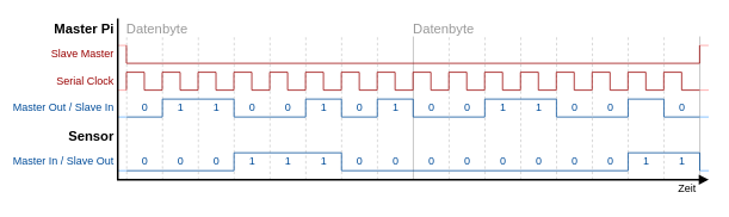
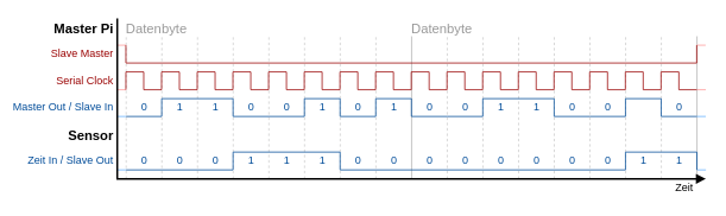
- <mxCell id="23" value="Master In / Slave Out" style="text;html=1;resizable=1;points=[];autosize=0;align=right;verticalAlign=top;spacingTop=-2;spacing=0;spacingRight=5;fontColor=#004C99;" parent="1" vertex="1"><mxGeometry x="20.84" y="170" width="110" height="20" as="geometry" /></mxCell>
+ <mxCell id="23" value="Zeit In / Slave Out" style="text;html=1;resizable=1;points=[];autosize=0;align=right;verticalAlign=top;spacingTop=-2;spacing=0;spacingRight=5;fontColor=#004C99;" parent="1" vertex="1"><mxGeometry x="20.84" y="170" width="110" height="20" as="geometry" /></mxCell>
